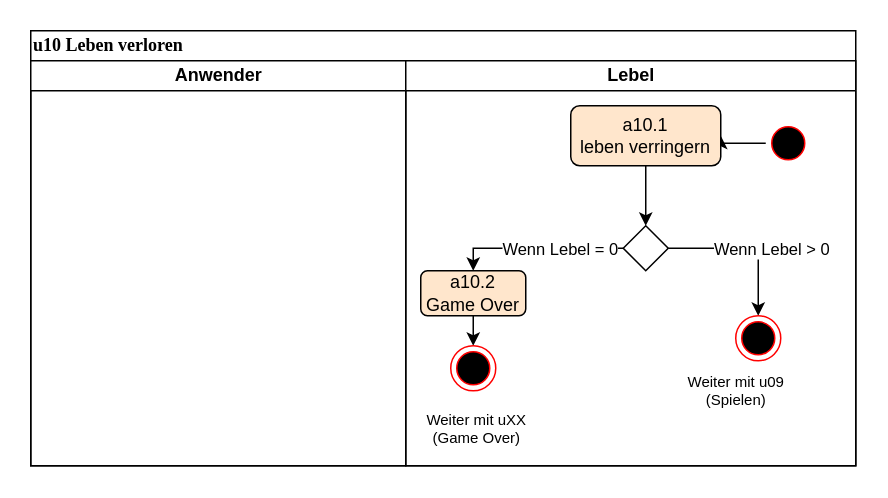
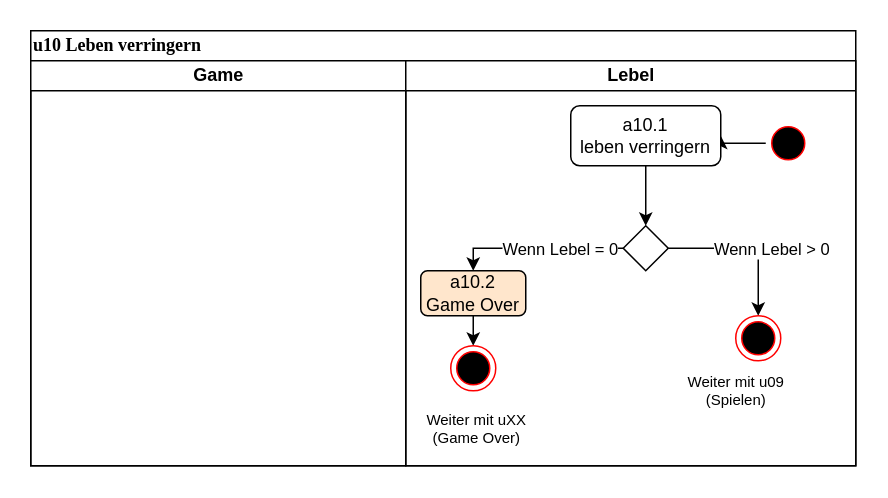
- <mxCell id="2" value="u10 Leben verloren" style="swimlane;html=1;childLayout=stackLayout;startSize=20;rounded=0;shadow=0;comic=0;labelBackgroundColor=none;strokeWidth=1;fontFamily=Verdana;fontSize=12;align=left;" vertex="1" parent="1"><mxGeometry x="20" y="20" width="550" height="290" as="geometry" /></mxCell>
+ <mxCell id="2" value="u10 Leben verringern" style="swimlane;html=1;childLayout=stackLayout;startSize=20;rounded=0;shadow=0;comic=0;labelBackgroundColor=none;strokeWidth=1;fontFamily=Verdana;fontSize=12;align=left;" vertex="1" parent="1"><mxGeometry x="20" y="20" width="550" height="290" as="geometry" /></mxCell>
- <mxCell id="3" value="Anwender" style="swimlane;html=1;startSize=20;" vertex="1" parent="2"><mxGeometry y="20" width="250" height="270" as="geometry" /></mxCell>
+ <mxCell id="3" value="Game" style="swimlane;html=1;startSize=20;" vertex="1" parent="2"><mxGeometry y="20" width="250" height="270" as="geometry" /></mxCell>
- <mxCell id="8" value="&lt;div&gt;a10.1&lt;/div&gt;&lt;div&gt;leben verringern&lt;/div&gt;" style="rounded=1;whiteSpace=wrap;html=1;fillColor=#ffe6cc;" vertex="1" parent="4"><mxGeometry x="110" y="30" width="100" height="40" as="geometry" /></mxCell>
+ <mxCell id="8" value="&lt;div&gt;a10.1&lt;/div&gt;&lt;div&gt;leben verringern&lt;/div&gt;" style="rounded=1;whiteSpace=wrap;html=1;" vertex="1" parent="4"><mxGeometry x="110" y="30" width="100" height="40" as="geometry" /></mxCell>
